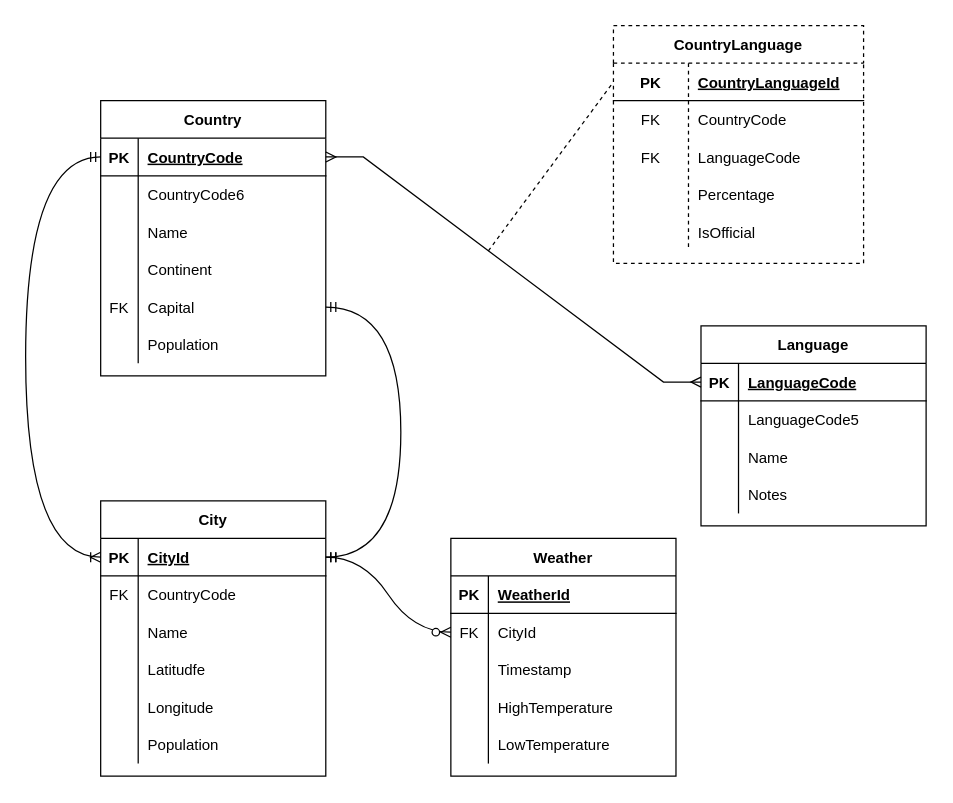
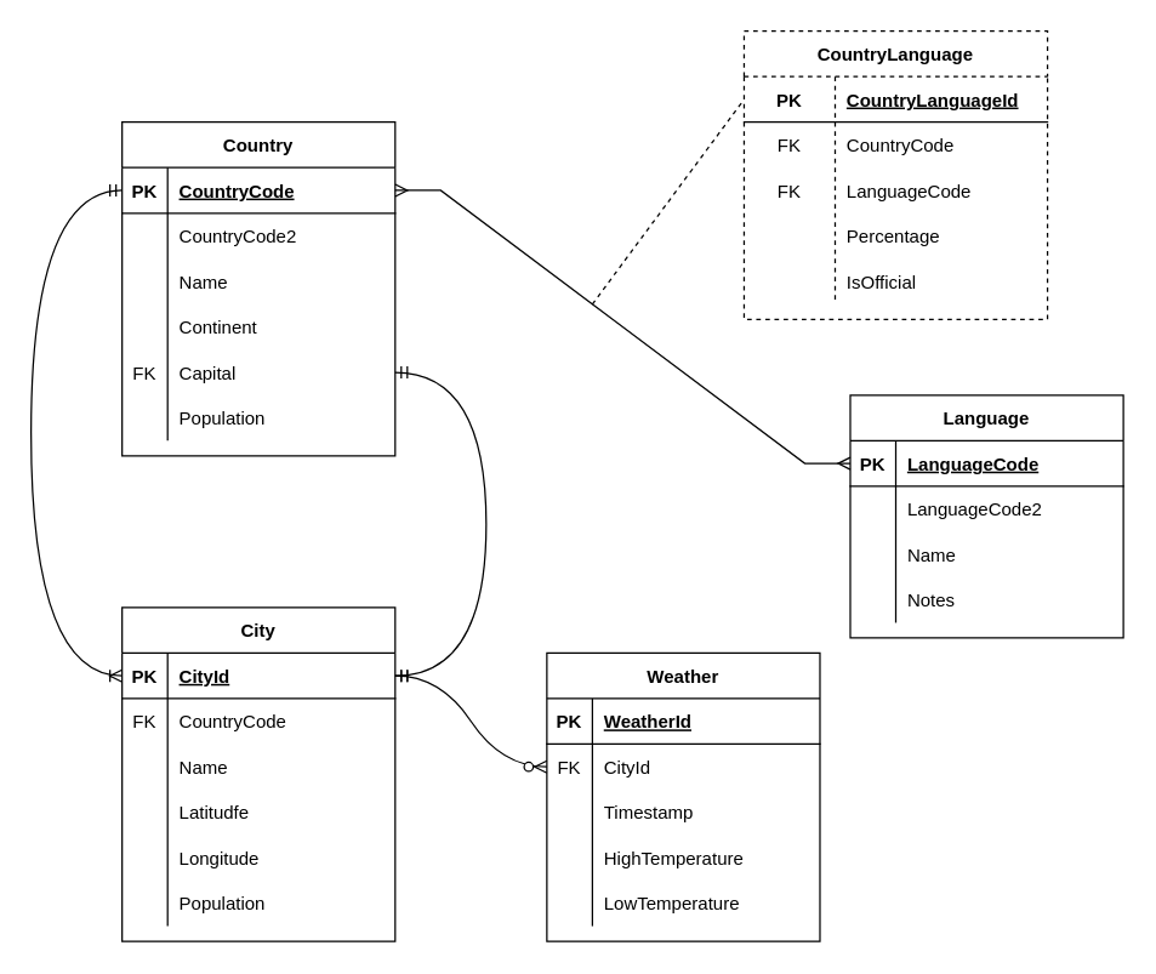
- <mxCell id="8" value="CountryCode6" style="shape=partialRectangle;connectable=0;fillColor=none;top=0;left=0;bottom=0;right=0;align=left;spacingLeft=6;overflow=hidden;" parent="6" vertex="1"><mxGeometry x="30" width="150" height="30" as="geometry"><mxRectangle width="150" height="30" as="alternateBounds" /></mxGeometry></mxCell>
+ <mxCell id="8" value="CountryCode2" style="shape=partialRectangle;connectable=0;fillColor=none;top=0;left=0;bottom=0;right=0;align=left;spacingLeft=6;overflow=hidden;" parent="6" vertex="1"><mxGeometry x="30" width="150" height="30" as="geometry"><mxRectangle width="150" height="30" as="alternateBounds" /></mxGeometry></mxCell>
- <mxCell id="46" value="LanguageCode5" style="shape=partialRectangle;connectable=0;fillColor=none;top=0;left=0;bottom=0;right=0;align=left;spacingLeft=6;overflow=hidden;" parent="44" vertex="1"><mxGeometry x="30" width="150" height="30" as="geometry"><mxRectangle width="150" height="30" as="alternateBounds" /></mxGeometry></mxCell>
+ <mxCell id="46" value="LanguageCode2" style="shape=partialRectangle;connectable=0;fillColor=none;top=0;left=0;bottom=0;right=0;align=left;spacingLeft=6;overflow=hidden;" parent="44" vertex="1"><mxGeometry x="30" width="150" height="30" as="geometry"><mxRectangle width="150" height="30" as="alternateBounds" /></mxGeometry></mxCell>
